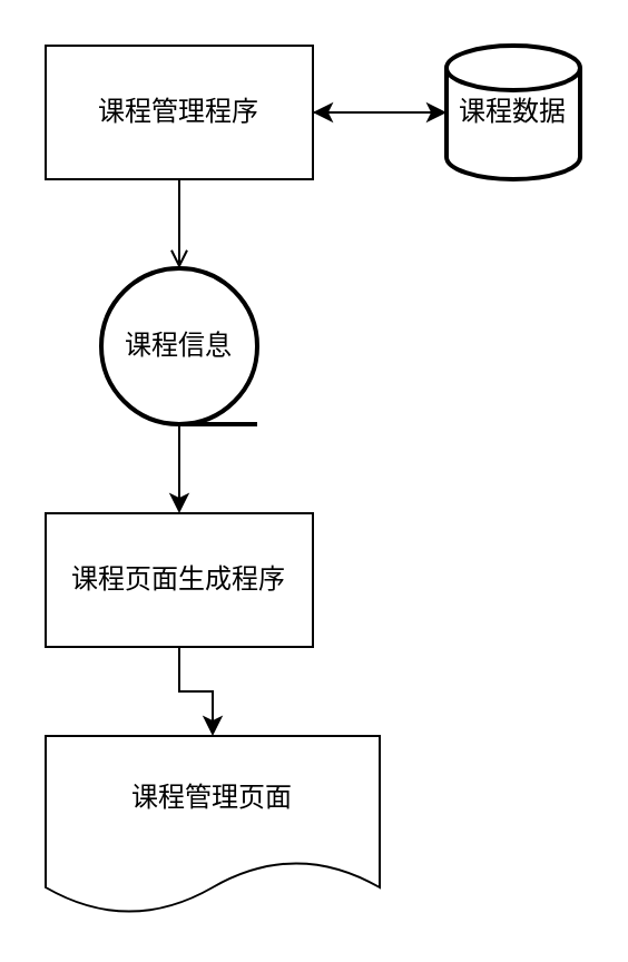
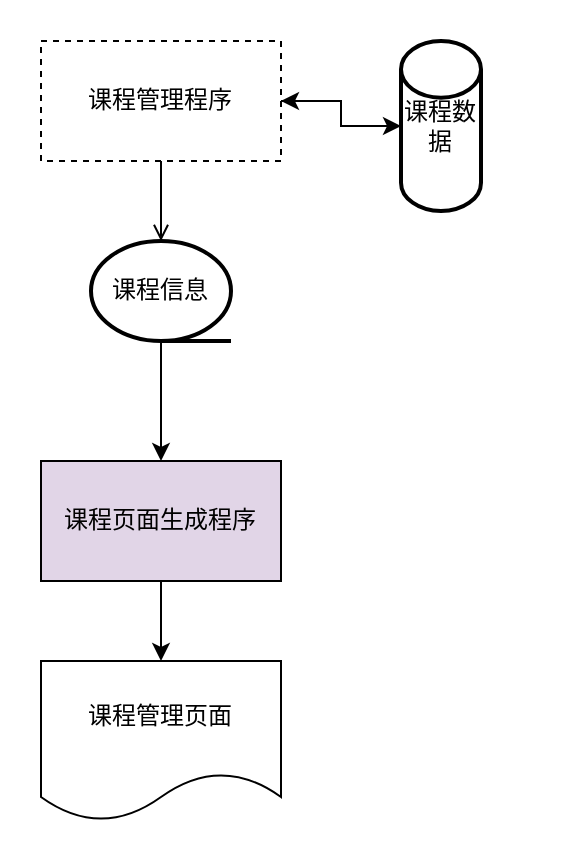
- <mxCell id="4" value="课程管理程序" style="rounded=0;whiteSpace=wrap;html=1;" vertex="1" parent="1"><mxGeometry x="20" y="20" width="120" height="60" as="geometry" /></mxCell>
+ <mxCell id="4" value="课程管理程序" style="rounded=0;whiteSpace=wrap;html=1;dashed=1;" vertex="1" parent="1"><mxGeometry x="20" y="20" width="120" height="60" as="geometry" /></mxCell>
- <mxCell id="6" value="课程数据" style="strokeWidth=2;html=1;shape=mxgraph.flowchart.database;whiteSpace=wrap;" vertex="1" parent="1"><mxGeometry x="200" y="20" width="60" height="60" as="geometry" /></mxCell>
+ <mxCell id="6" value="课程数据" style="strokeWidth=2;html=1;shape=mxgraph.flowchart.database;whiteSpace=wrap;" vertex="1" parent="1"><mxGeometry x="200" y="20" width="40" height="85" as="geometry" /></mxCell>
- <mxCell id="8" value="课程信息" style="strokeWidth=2;html=1;shape=mxgraph.flowchart.sequential_data;whiteSpace=wrap;" vertex="1" parent="1"><mxGeometry x="45" y="120" width="70" height="70" as="geometry" /></mxCell>
+ <mxCell id="8" value="课程信息" style="strokeWidth=2;html=1;shape=mxgraph.flowchart.sequential_data;whiteSpace=wrap;" vertex="1" parent="1"><mxGeometry x="45" y="120" width="70" height="50" as="geometry" /></mxCell>
- <mxCell id="10" value="课程页面生成程序" style="rounded=0;whiteSpace=wrap;html=1;" vertex="1" parent="1"><mxGeometry x="20" y="230" width="120" height="60" as="geometry" /></mxCell>
+ <mxCell id="10" value="课程页面生成程序" style="rounded=0;whiteSpace=wrap;html=1;fillColor=#e1d5e7;" vertex="1" parent="1"><mxGeometry x="20" y="230" width="120" height="60" as="geometry" /></mxCell>
- <mxCell id="11" value="课程管理页面" style="shape=document;whiteSpace=wrap;html=1;boundedLbl=1;" vertex="1" parent="1"><mxGeometry x="20" y="330" width="150" height="80" as="geometry" /></mxCell>
+ <mxCell id="11" value="课程管理页面" style="shape=document;whiteSpace=wrap;html=1;boundedLbl=1;" vertex="1" parent="1"><mxGeometry x="20" y="330" width="120" height="80" as="geometry" /></mxCell>
